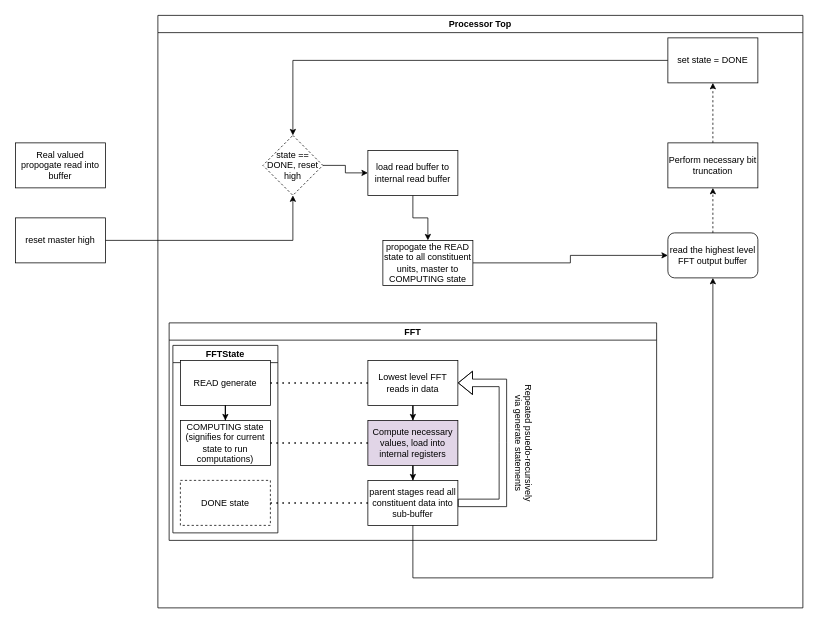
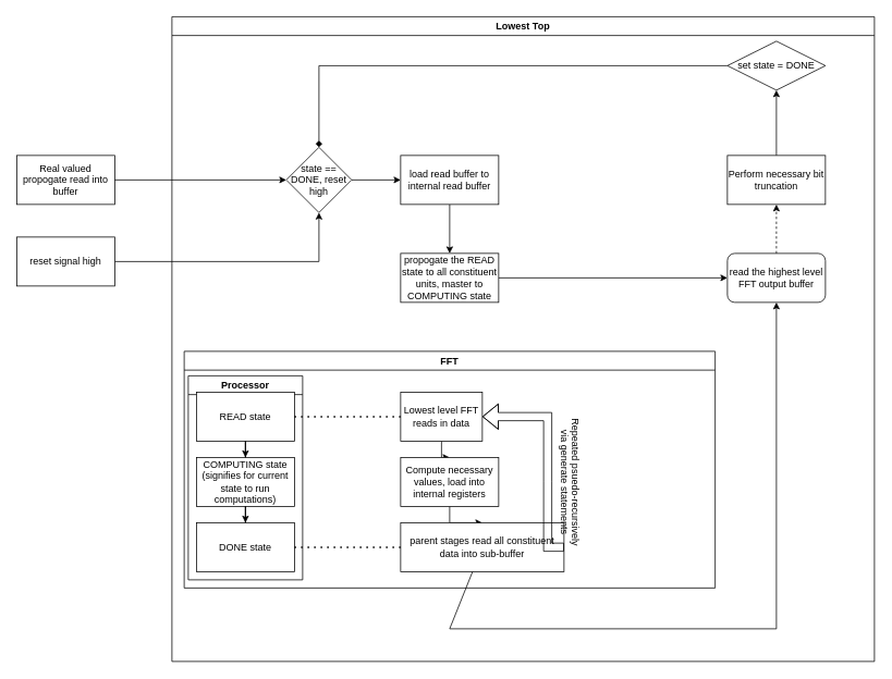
- <mxCell id="27" value="Processor Top" style="swimlane;whiteSpace=wrap;html=1;" vertex="1" parent="1"><mxGeometry x="210" y="20" width="860" height="790" as="geometry" /></mxCell>
+ <mxCell id="27" value="Lowest Top" style="swimlane;whiteSpace=wrap;html=1;" vertex="1" parent="1"><mxGeometry x="210" y="20" width="860" height="790" as="geometry" /></mxCell>
- <mxCell id="26" value="set state = DONE" style="whiteSpace=wrap;html=1;rounded=0;" vertex="1" parent="1"><mxGeometry x="890" y="50" width="120" height="60" as="geometry" /></mxCell>
+ <mxCell id="26" value="set state = DONE" style="rhombus;whiteSpace=wrap;html=1;" vertex="1" parent="1"><mxGeometry x="890" y="50" width="120" height="60" as="geometry" /></mxCell>
- <mxCell id="23" value="" style="edgeStyle=orthogonalEdgeStyle;rounded=0;orthogonalLoop=1;jettySize=auto;html=1;dashed=1;" edge="1" parent="1" source="24" target="26"><mxGeometry relative="1" as="geometry" /></mxCell>
+ <mxCell id="23" value="" style="edgeStyle=orthogonalEdgeStyle;rounded=0;orthogonalLoop=1;jettySize=auto;html=1;" edge="1" parent="1" source="24" target="26"><mxGeometry relative="1" as="geometry" /></mxCell>
- <mxCell id="25" style="edgeStyle=orthogonalEdgeStyle;rounded=0;orthogonalLoop=1;jettySize=auto;html=1;" edge="1" parent="1" source="26" target="4"><mxGeometry relative="1" as="geometry" /></mxCell>
+ <mxCell id="25" style="edgeStyle=orthogonalEdgeStyle;rounded=0;orthogonalLoop=1;jettySize=auto;html=1;endArrow=diamond;" edge="1" parent="1" source="26" target="4"><mxGeometry relative="1" as="geometry" /></mxCell>
+ <mxCell id="5" value="" style="endArrow=classic;html=1;rounded=0;" edge="1" parent="1" source="2" target="4"><mxGeometry width="50" height="50" relative="1" as="geometry"><mxPoint x="650" y="310" as="sourcePoint" /><mxPoint x="700" y="260" as="targetPoint" /></mxGeometry></mxCell>
- <mxCell id="4" value="state == DONE, reset high" style="rhombus;whiteSpace=wrap;html=1;dashed=1;" vertex="1" parent="1"><mxGeometry x="350" y="180" width="80" height="80" as="geometry" /></mxCell>
+ <mxCell id="4" value="state == DONE, reset high" style="rhombus;whiteSpace=wrap;html=1;" vertex="1" parent="1"><mxGeometry x="350" y="180" width="80" height="80" as="geometry" /></mxCell>
- <mxCell id="9" value="load read buffer to internal read buffer" style="whiteSpace=wrap;html=1;" vertex="1" parent="1"><mxGeometry x="490" y="200" width="120" height="60" as="geometry" /></mxCell>
+ <mxCell id="9" value="load read buffer to internal read buffer" style="whiteSpace=wrap;html=1;" vertex="1" parent="1"><mxGeometry x="490" y="190" width="120" height="60" as="geometry" /></mxCell>
- <mxCell id="7" value="reset master high" style="rounded=0;whiteSpace=wrap;html=1;" vertex="1" parent="1"><mxGeometry x="20" y="290" width="120" height="60" as="geometry" /></mxCell>
+ <mxCell id="7" value="reset signal high" style="rounded=0;whiteSpace=wrap;html=1;" vertex="1" parent="1"><mxGeometry x="20" y="290" width="120" height="60" as="geometry" /></mxCell>
- <mxCell id="11" value="propogate the READ state to all constituent units, master to COMPUTING state" style="whiteSpace=wrap;html=1;" vertex="1" parent="1"><mxGeometry x="510" y="320" width="120" height="60" as="geometry" /></mxCell>
+ <mxCell id="11" value="propogate the READ state to all constituent units, master to COMPUTING state" style="whiteSpace=wrap;html=1;" vertex="1" parent="1"><mxGeometry x="490" y="310" width="120" height="60" as="geometry" /></mxCell>
- <mxCell id="28" value="FFTState" style="swimlane;whiteSpace=wrap;html=1;" vertex="1" parent="27"><mxGeometry x="20" y="440" width="140" height="250" as="geometry" /></mxCell>
+ <mxCell id="28" value="Processor" style="swimlane;whiteSpace=wrap;html=1;" vertex="1" parent="27"><mxGeometry x="20" y="440" width="140" height="250" as="geometry" /></mxCell>
- <mxCell id="31" value="READ generate" style="rounded=0;whiteSpace=wrap;html=1;" vertex="1" parent="28"><mxGeometry x="10" y="20" width="120" height="60" as="geometry" /></mxCell>
+ <mxCell id="31" value="READ state" style="rounded=0;whiteSpace=wrap;html=1;" vertex="1" parent="28"><mxGeometry x="10" y="20" width="120" height="60" as="geometry" /></mxCell>
- <mxCell id="14" value="Lowest level FFT reads in data" style="whiteSpace=wrap;html=1;" vertex="1" parent="12"><mxGeometry x="265" y="50" width="120" height="60" as="geometry" /></mxCell>
+ <mxCell id="14" value="Lowest level FFT reads in data" style="whiteSpace=wrap;html=1;" vertex="1" parent="12"><mxGeometry x="265" y="50" width="100" height="60" as="geometry" /></mxCell>
- <mxCell id="35" value="" style="endArrow=none;dashed=1;html=1;dashPattern=1 3;strokeWidth=2;rounded=0;" edge="1" parent="1" source="16" target="30"><mxGeometry width="50" height="50" relative="1" as="geometry"><mxPoint x="760" y="670" as="sourcePoint" /><mxPoint x="810" y="620" as="targetPoint" /></mxGeometry></mxCell>
- <mxCell id="16" value="Compute necessary values, load into internal registers" style="rounded=0;whiteSpace=wrap;html=1;fillColor=#e1d5e7;" vertex="1" parent="12"><mxGeometry x="265" y="130" width="120" height="60" as="geometry" /></mxCell>
+ <mxCell id="16" value="Compute necessary values, load into internal registers" style="rounded=0;whiteSpace=wrap;html=1;" vertex="1" parent="12"><mxGeometry x="265" y="130" width="120" height="60" as="geometry" /></mxCell>
+ <mxCell id="32" value="" style="edgeStyle=orthogonalEdgeStyle;rounded=0;orthogonalLoop=1;jettySize=auto;html=1;" edge="1" parent="28" source="30" target="29"><mxGeometry relative="1" as="geometry" /></mxCell>
- <mxCell id="29" value="DONE state" style="whiteSpace=wrap;html=1;rounded=0;dashed=1;" vertex="1" parent="28"><mxGeometry x="10" y="180" width="120" height="60" as="geometry" /></mxCell>
+ <mxCell id="29" value="DONE state" style="whiteSpace=wrap;html=1;rounded=0;" vertex="1" parent="28"><mxGeometry x="10" y="180" width="120" height="60" as="geometry" /></mxCell>
- <mxCell id="17" value="parent stages read all constituent data into sub-buffer" style="whiteSpace=wrap;html=1;rounded=0;" vertex="1" parent="12"><mxGeometry x="265" y="210" width="120" height="60" as="geometry" /></mxCell>
+ <mxCell id="17" value="parent stages read all constituent data into sub-buffer" style="whiteSpace=wrap;html=1;rounded=0;" vertex="1" parent="12"><mxGeometry x="265" y="210" width="200" height="60" as="geometry" /></mxCell>
